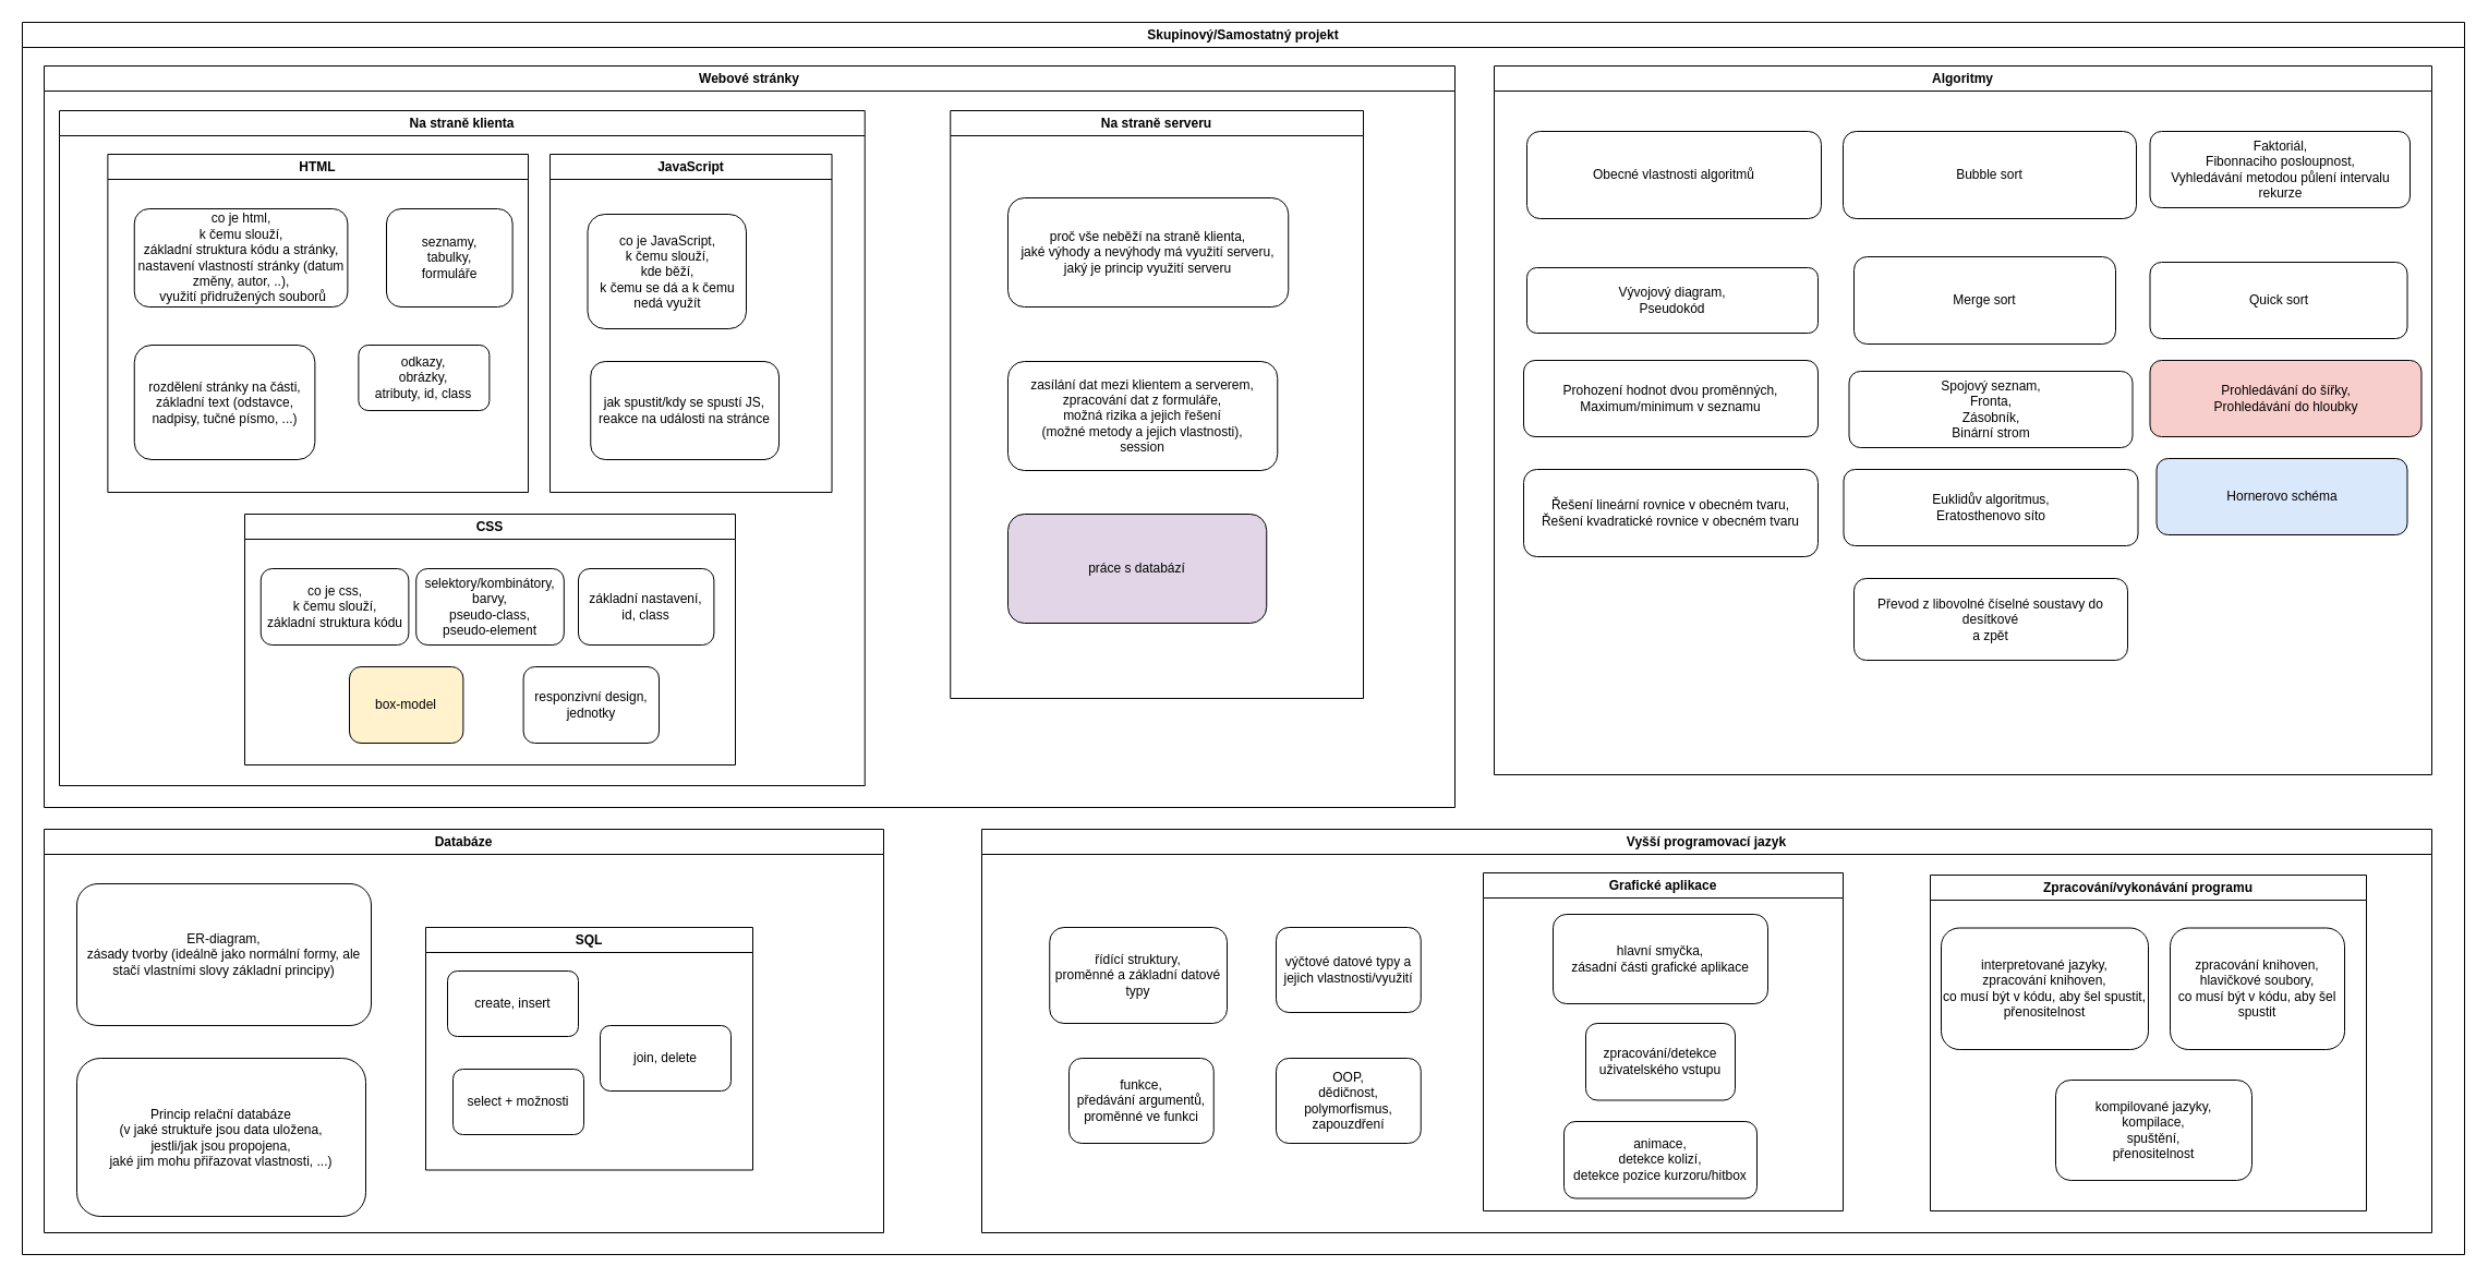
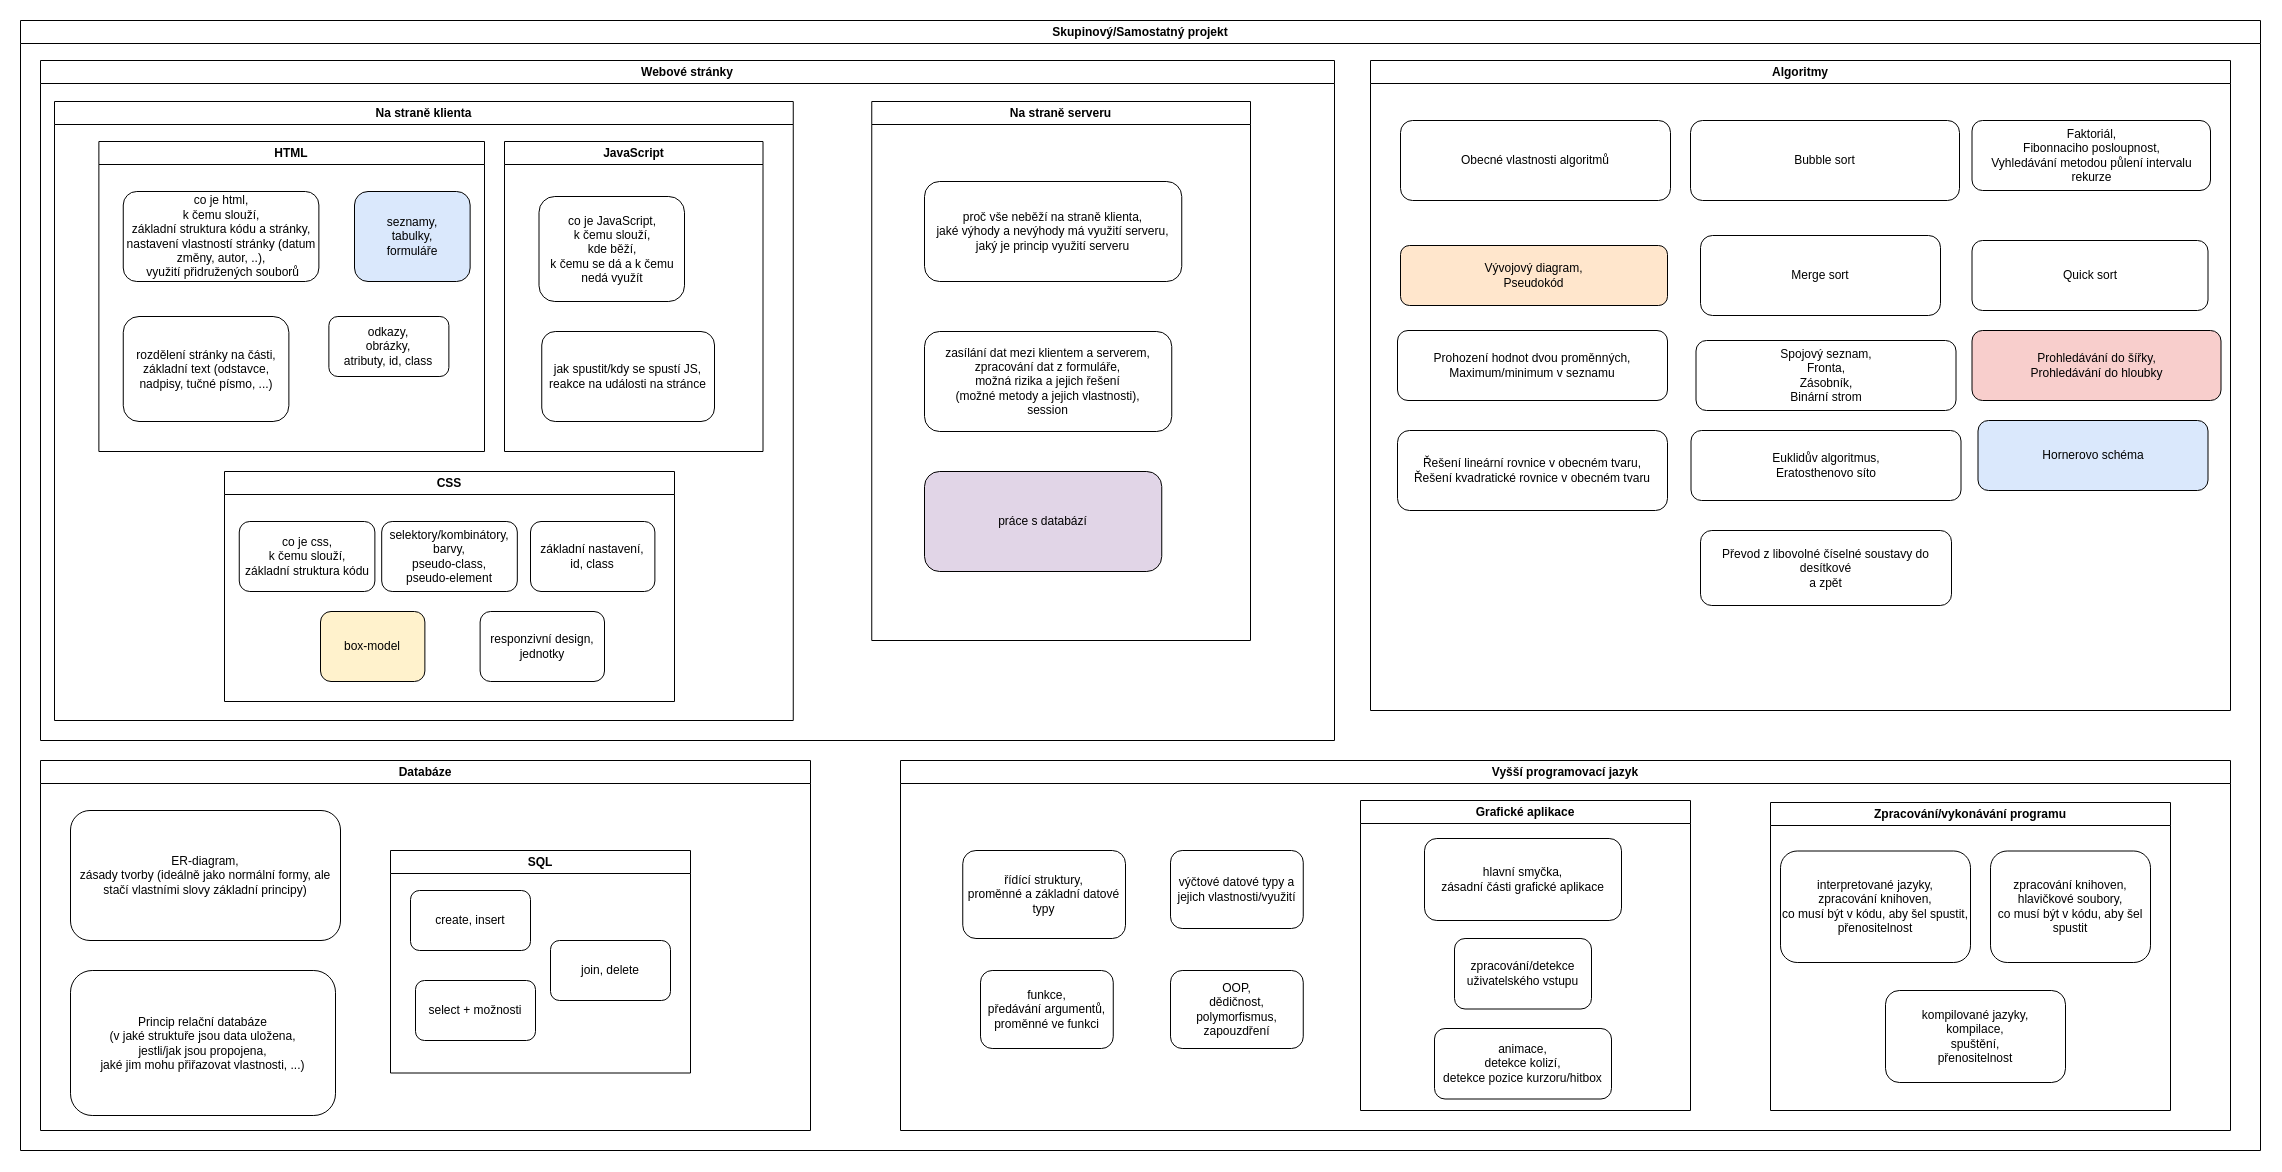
- <mxCell id="29" value="seznamy,&lt;br&gt;tabulky,&lt;br&gt;formuláře" style="rounded=1;whiteSpace=wrap;html=1;rotation=0;direction=east;" parent="26" vertex="1"><mxGeometry x="255.62" y="50" width="115.63" height="90" as="geometry" /></mxCell>
+ <mxCell id="29" value="seznamy,&lt;br&gt;tabulky,&lt;br&gt;formuláře" style="rounded=1;whiteSpace=wrap;html=1;rotation=0;direction=east;fillColor=#dae8fc;" parent="26" vertex="1"><mxGeometry x="255.62" y="50" width="115.63" height="90" as="geometry" /></mxCell>
- <mxCell id="23" value="Vývojový diagram,&lt;br&gt;Pseudokód" style="rounded=1;whiteSpace=wrap;html=1;rotation=0;direction=east;" parent="10" vertex="1"><mxGeometry x="30" y="185" width="267" height="60" as="geometry" /></mxCell>
+ <mxCell id="23" value="Vývojový diagram,&lt;br&gt;Pseudokód" style="rounded=1;whiteSpace=wrap;html=1;rotation=0;direction=east;fillColor=#ffe6cc;" parent="10" vertex="1"><mxGeometry x="30" y="185" width="267" height="60" as="geometry" /></mxCell>
